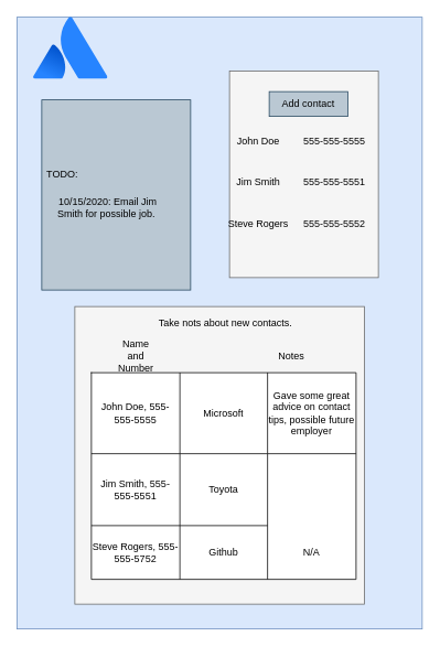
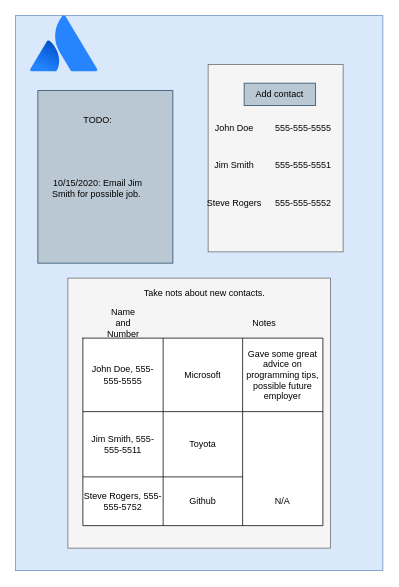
- <mxCell id="29" value="TODO:" style="text;html=1;strokeColor=none;fillColor=none;align=center;verticalAlign=middle;whiteSpace=wrap;rounded=0;" vertex="1" parent="1"><mxGeometry x="55" y="200" width="40" height="20" as="geometry" /></mxCell>
+ <mxCell id="29" value="TODO:" style="text;html=1;strokeColor=none;fillColor=none;align=center;verticalAlign=middle;whiteSpace=wrap;rounded=0;" vertex="1" parent="1"><mxGeometry x="110" y="150" width="40" height="20" as="geometry" /></mxCell>
- <mxCell id="18" value="Gave some great advice on contact tips, possible future employer" style="shape=partialRectangle;html=1;whiteSpace=wrap;connectable=0;fillColor=none;top=0;left=0;bottom=0;right=0;overflow=hidden;" vertex="1" parent="15"><mxGeometry x="213" width="107" height="98" as="geometry" /></mxCell>
+ <mxCell id="18" value="Gave some great advice on programming tips, possible future employer" style="shape=partialRectangle;html=1;whiteSpace=wrap;connectable=0;fillColor=none;top=0;left=0;bottom=0;right=0;overflow=hidden;" vertex="1" parent="15"><mxGeometry x="213" width="107" height="98" as="geometry" /></mxCell>
- <mxCell id="20" value="Jim Smith, 555-555-5551" style="shape=partialRectangle;html=1;whiteSpace=wrap;connectable=0;fillColor=none;top=0;left=0;bottom=0;right=0;overflow=hidden;" vertex="1" parent="19"><mxGeometry width="107" height="87" as="geometry" /></mxCell>
+ <mxCell id="20" value="Jim Smith, 555-555-5511" style="shape=partialRectangle;html=1;whiteSpace=wrap;connectable=0;fillColor=none;top=0;left=0;bottom=0;right=0;overflow=hidden;" vertex="1" parent="19"><mxGeometry width="107" height="87" as="geometry" /></mxCell>
